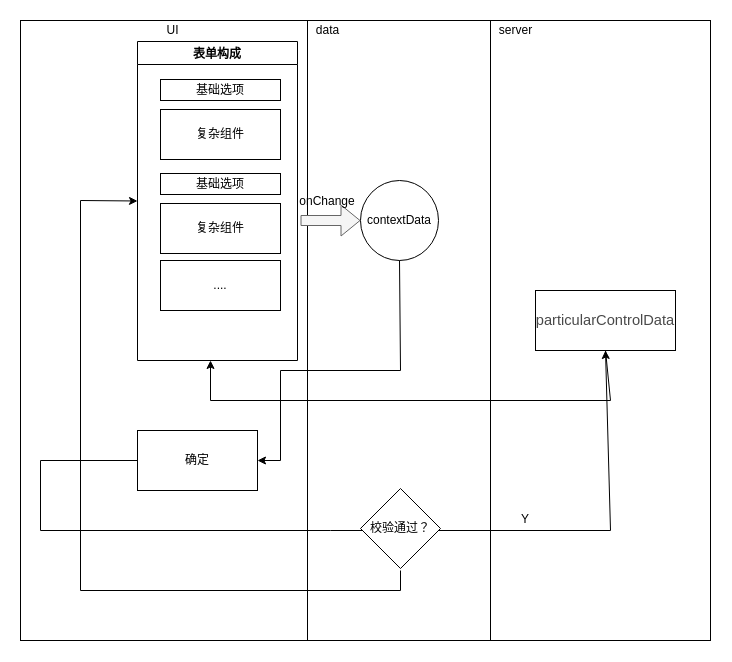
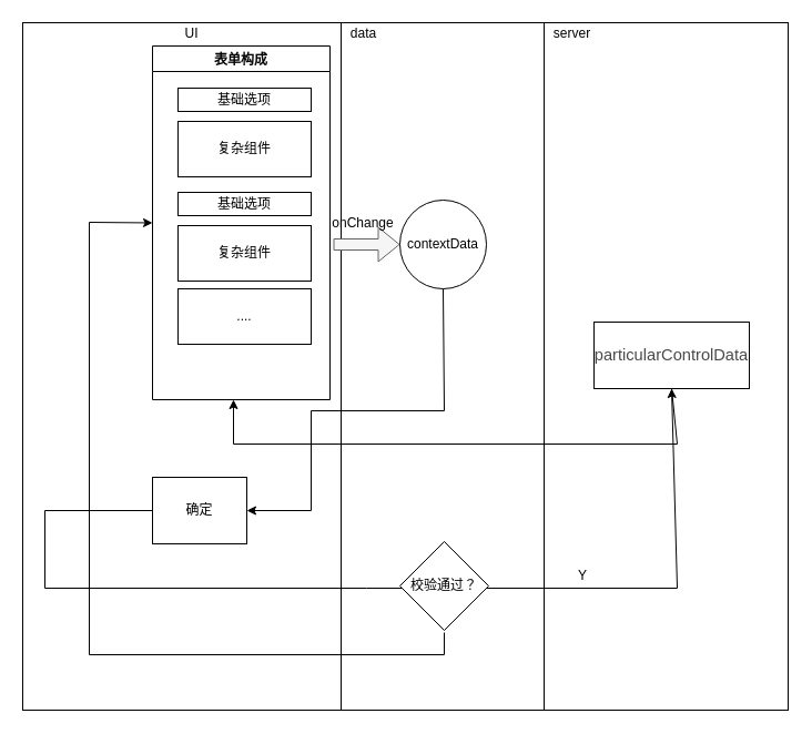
- <mxCell id="19" value="确定" style="rounded=0;whiteSpace=wrap;html=1;" vertex="1" parent="1"><mxGeometry x="137" y="430" width="120" height="60" as="geometry" /></mxCell>
+ <mxCell id="19" value="确定" style="rounded=0;whiteSpace=wrap;html=1;" vertex="1" parent="1"><mxGeometry x="137" y="430" width="85" height="60" as="geometry" /></mxCell>
